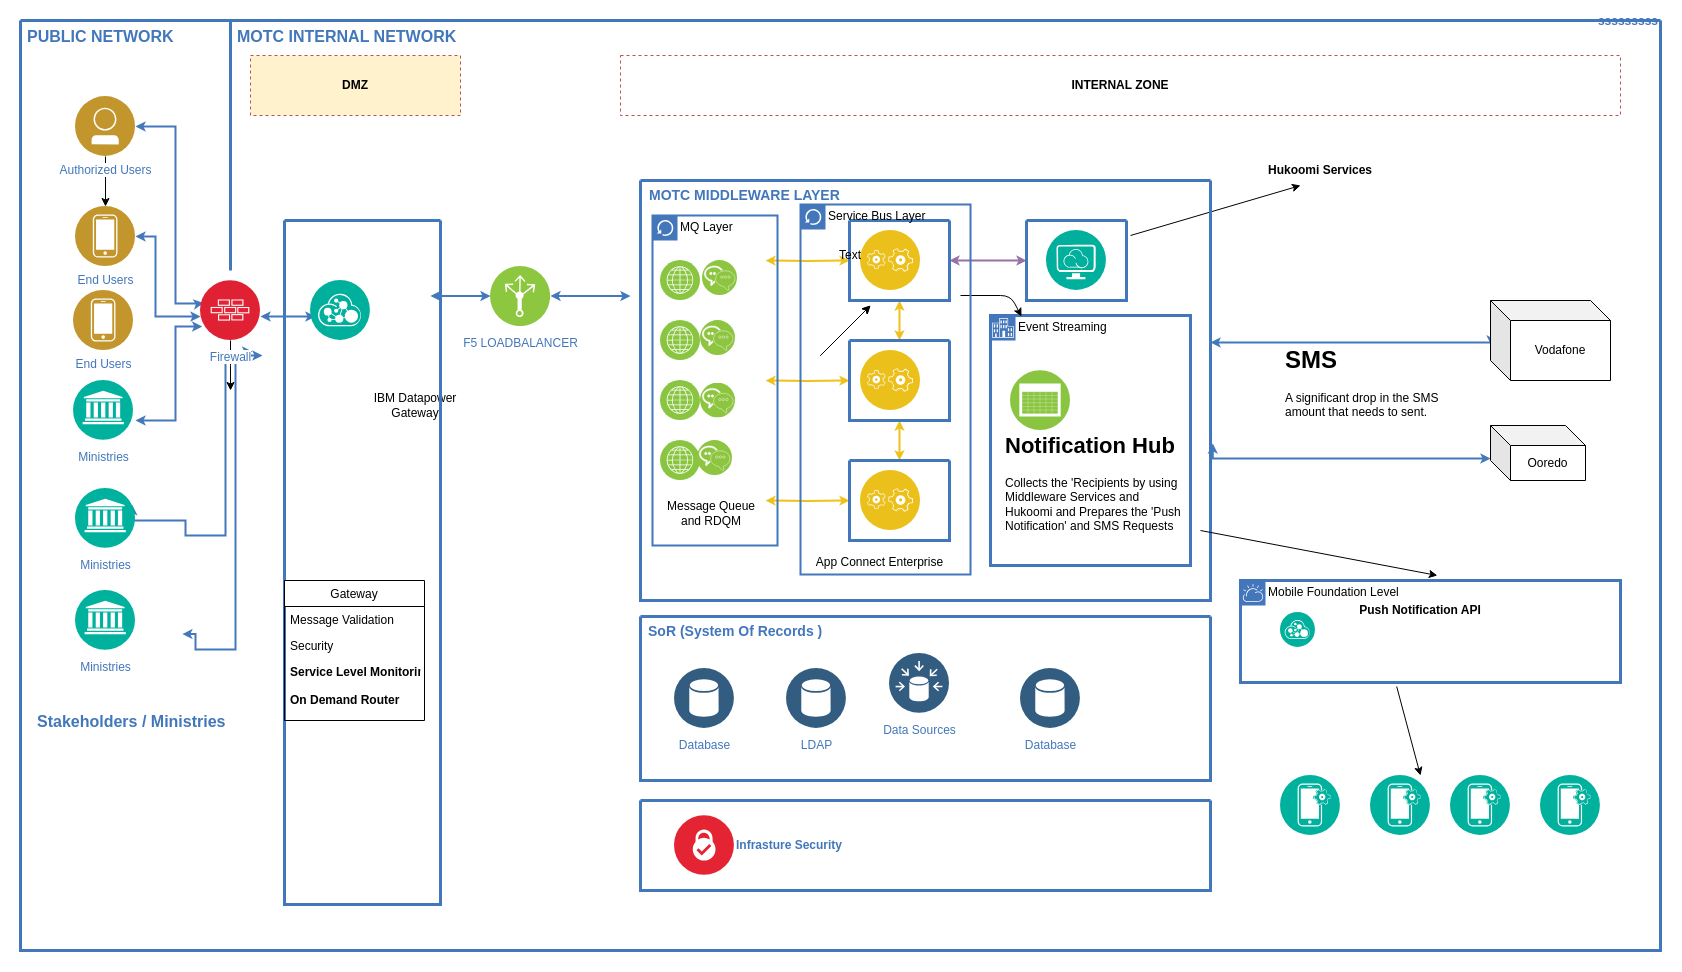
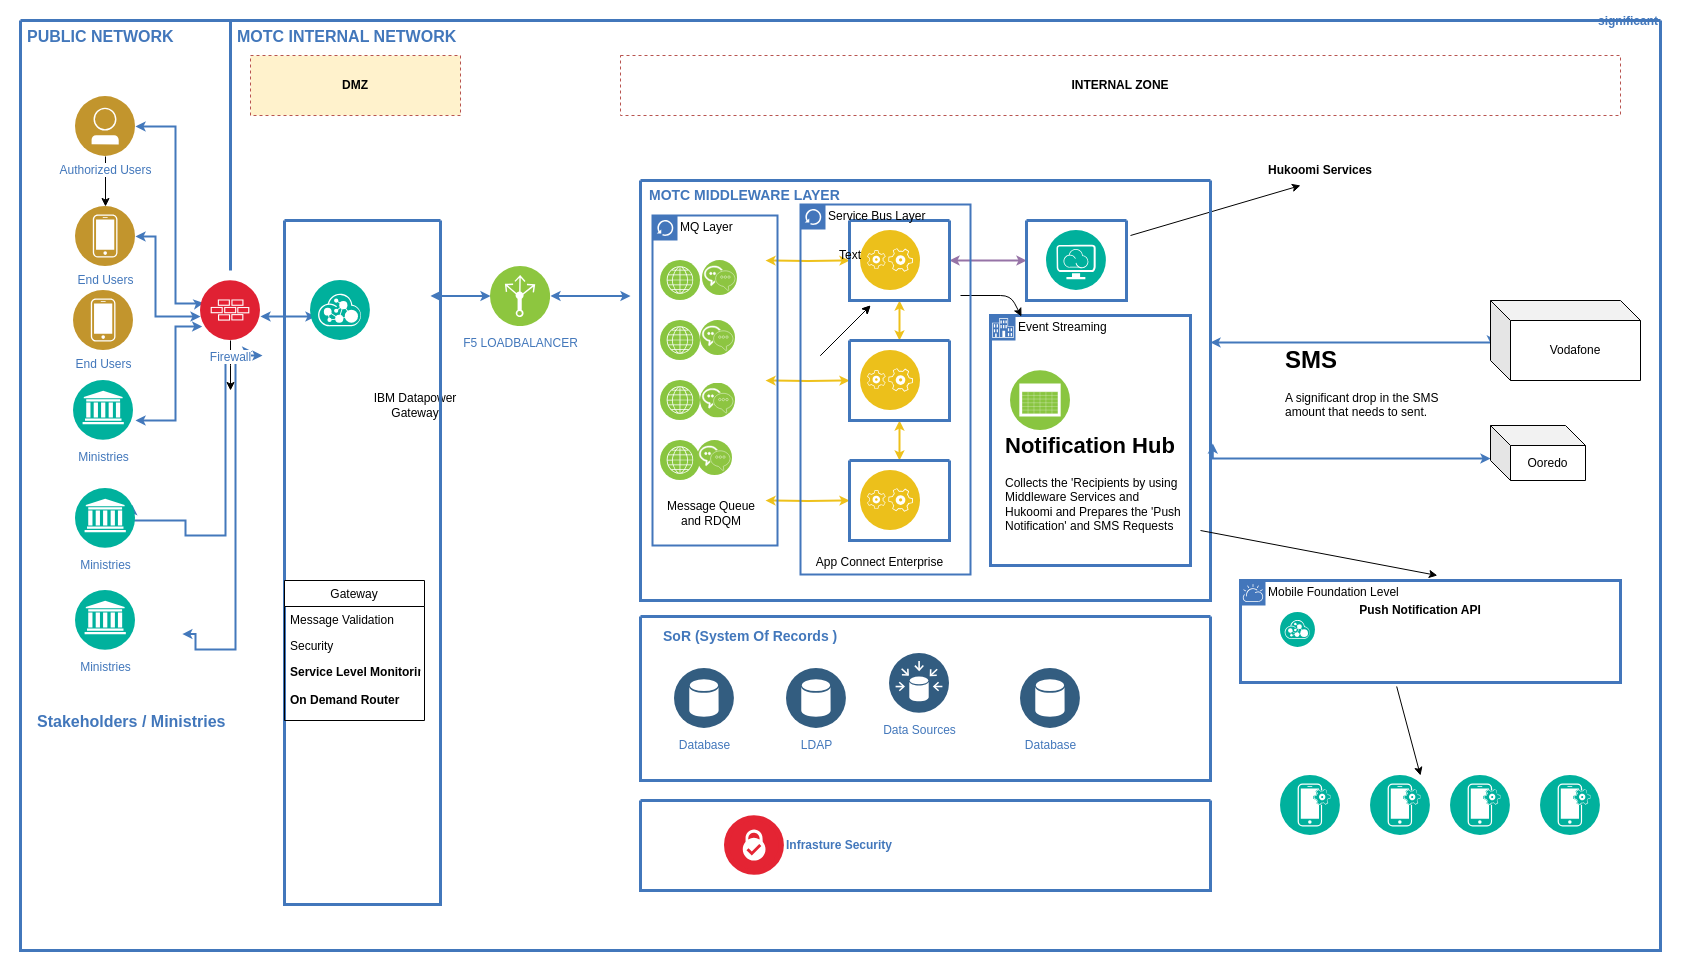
- <mxCell id="14" value="sssssssss" style="swimlane;shadow=0;strokeColor=#4277BB;fillColor=#ffffff;fontColor=#4277BB;align=right;startSize=0;collapsible=0;strokeWidth=3;" parent="1" vertex="1"><mxGeometry y="20" width="1640" height="930" as="geometry" x="20" /></mxCell>
+ <mxCell id="14" value="significant" style="swimlane;shadow=0;strokeColor=#4277BB;fillColor=#ffffff;fontColor=#4277BB;align=right;startSize=0;collapsible=0;strokeWidth=3;" parent="1" vertex="1"><mxGeometry y="20" width="1640" height="930" as="geometry" x="20" /></mxCell>
- <mxCell id="71" value="Vodafone" style="shape=cube;whiteSpace=wrap;html=1;boundedLbl=1;backgroundOutline=1;darkOpacity=0.05;darkOpacity2=0.1;" parent="14" vertex="1"><mxGeometry x="1470" y="280" width="120" height="80" as="geometry" /></mxCell>
+ <mxCell id="71" value="Vodafone" style="shape=cube;whiteSpace=wrap;html=1;boundedLbl=1;backgroundOutline=1;darkOpacity=0.05;darkOpacity2=0.1;" parent="14" vertex="1"><mxGeometry x="1470" y="280" width="150" height="80" as="geometry" /></mxCell>
- <mxCell id="58" value="&lt;b&gt;SoR (System Of Records )&lt;/b&gt;" style="text;html=1;align=left;verticalAlign=top;fontColor=#4277BB;shadow=0;dashed=0;strokeColor=none;fillColor=none;labelBackgroundColor=none;fontStyle=0;fontSize=14;spacingLeft=5;" parent="57" vertex="1"><mxGeometry x="1" width="231" height="24" as="geometry" /></mxCell>
+ <mxCell id="58" value="&lt;b&gt;SoR (System Of Records )&lt;/b&gt;" style="text;html=1;align=left;verticalAlign=top;fontColor=#4277BB;shadow=0;dashed=0;strokeColor=none;fillColor=none;labelBackgroundColor=none;fontStyle=0;fontSize=14;spacingLeft=5;" parent="57" vertex="1"><mxGeometry x="16" y="5" width="231" height="24" as="geometry" /></mxCell>
- <mxCell id="19" value="&lt;b&gt;Infrasture Security&lt;/b&gt;" style="aspect=fixed;perimeter=ellipsePerimeter;html=1;align=left;shadow=0;dashed=0;image;image=img/lib/ibm/blockchain/certificate_authority.svg;labelBackgroundColor=#ffffff;strokeColor=#666666;strokeWidth=3;fillColor=#C2952D;gradientColor=none;fontSize=12;fontColor=#4277BB;labelPosition=right;verticalLabelPosition=middle;verticalAlign=middle;" parent="18" vertex="1"><mxGeometry x="34" y="15" width="60" height="60" as="geometry" /></mxCell>
+ <mxCell id="19" value="&lt;b&gt;Infrasture Security&lt;/b&gt;" style="aspect=fixed;perimeter=ellipsePerimeter;html=1;align=left;shadow=0;dashed=0;image;image=img/lib/ibm/blockchain/certificate_authority.svg;labelBackgroundColor=#ffffff;strokeColor=#666666;strokeWidth=3;fillColor=#C2952D;gradientColor=none;fontSize=12;fontColor=#4277BB;labelPosition=right;verticalLabelPosition=middle;verticalAlign=middle;" parent="18" vertex="1"><mxGeometry x="84" y="15" width="60" height="60" as="geometry" /></mxCell>
